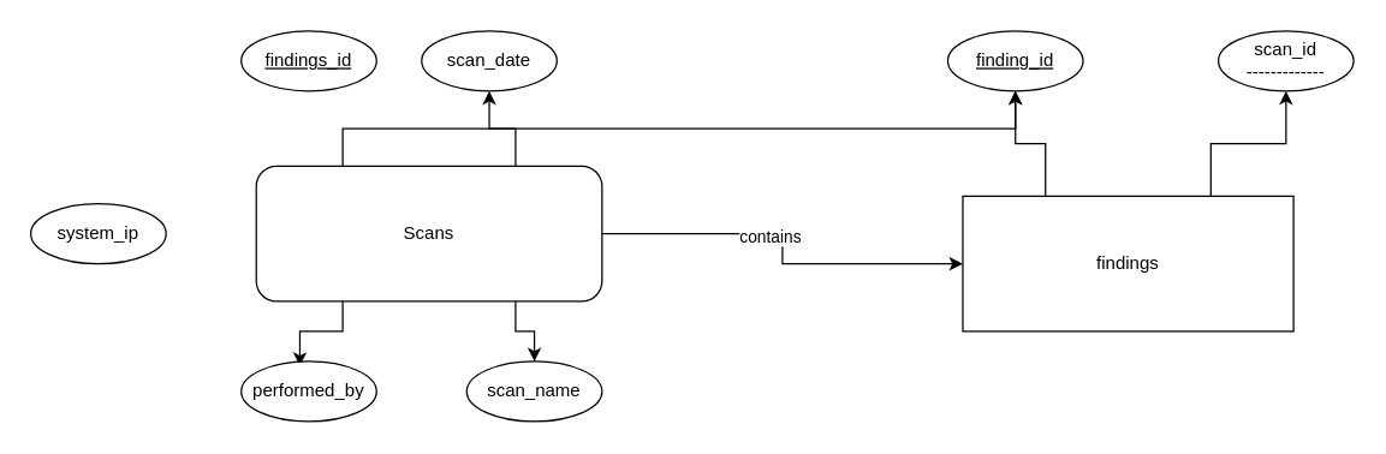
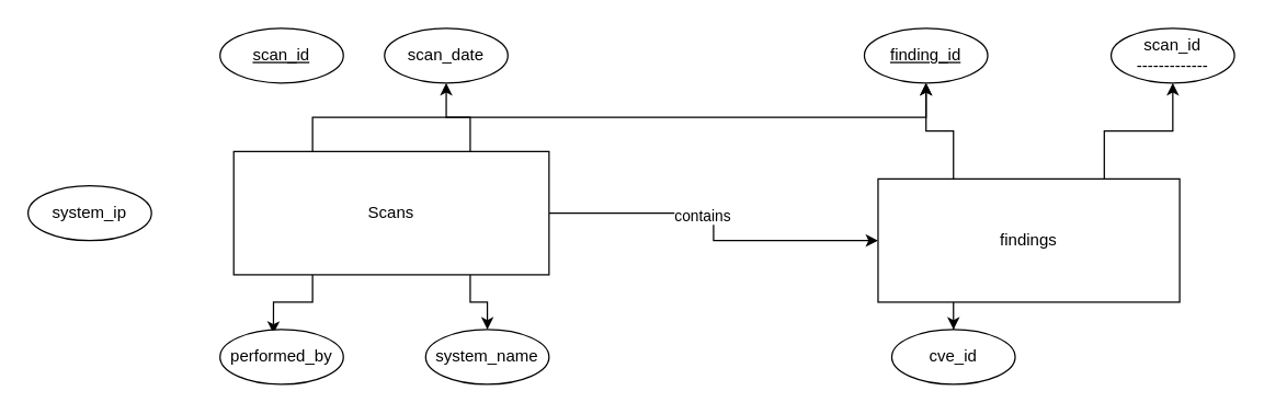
- <mxCell id="13" value="&lt;u&gt;findings_id&lt;/u&gt;" style="ellipse;whiteSpace=wrap;html=1;" vertex="1" parent="1"><mxGeometry x="160" y="20" width="90" height="40" as="geometry" /></mxCell>
+ <mxCell id="13" value="&lt;u&gt;scan_id&lt;/u&gt;" style="ellipse;whiteSpace=wrap;html=1;" vertex="1" parent="1"><mxGeometry x="160" y="20" width="90" height="40" as="geometry" /></mxCell>
- <mxCell id="8" value="Scans" style="html=1;whiteSpace=wrap;rounded=1;" vertex="1" parent="1"><mxGeometry x="170" y="110" width="230" height="90" as="geometry" /></mxCell>
+ <mxCell id="8" value="Scans" style="html=1;whiteSpace=wrap;" vertex="1" parent="1"><mxGeometry x="170" y="110" width="230" height="90" as="geometry" /></mxCell>
+ <mxCell id="11" style="edgeStyle=orthogonalEdgeStyle;rounded=0;orthogonalLoop=1;jettySize=auto;html=1;exitX=0.25;exitY=1;exitDx=0;exitDy=0;" edge="1" parent="1" source="12" target="20"><mxGeometry relative="1" as="geometry" /></mxCell>
- <mxCell id="16" value="scan_name" style="ellipse;whiteSpace=wrap;html=1;" vertex="1" parent="1"><mxGeometry x="310" y="240" width="90" height="40" as="geometry" /></mxCell>
+ <mxCell id="16" value="system_name" style="ellipse;whiteSpace=wrap;html=1;" vertex="1" parent="1"><mxGeometry x="310" y="240" width="90" height="40" as="geometry" /></mxCell>
+ <mxCell id="20" value="cve_id" style="ellipse;whiteSpace=wrap;html=1;" vertex="1" parent="1"><mxGeometry x="650" y="240" width="90" height="40" as="geometry" /></mxCell>
